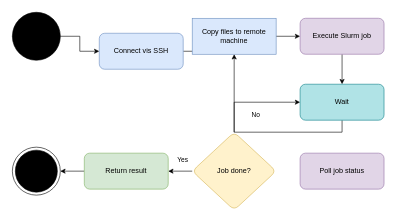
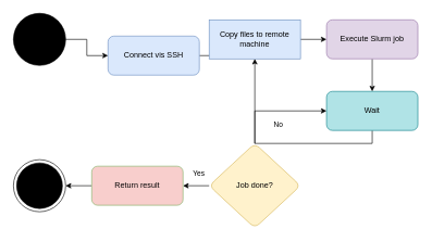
- <mxCell id="19" value="Return result" style="whiteSpace=wrap;html=1;rounded=1;fillColor=#d5e8d4;strokeColor=#82b366;" parent="1" vertex="1"><mxGeometry x="140" y="255" width="140" height="60" as="geometry" /></mxCell>
+ <mxCell id="19" value="Return result" style="whiteSpace=wrap;html=1;rounded=1;fillColor=#f8cecc;strokeColor=#82b366;" parent="1" vertex="1"><mxGeometry x="140" y="255" width="140" height="60" as="geometry" /></mxCell>
- <mxCell id="10" value="Poll job status" style="rounded=1;whiteSpace=wrap;html=1;fillColor=#e1d5e7;strokeColor=#9673a6;" parent="1" vertex="1"><mxGeometry x="500" y="255" width="140" height="60" as="geometry" /></mxCell>
